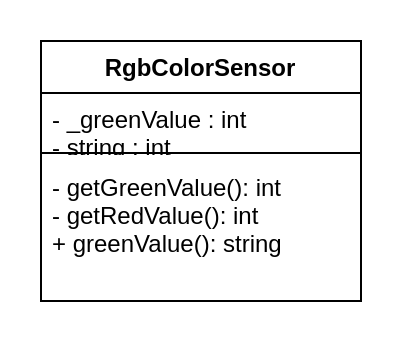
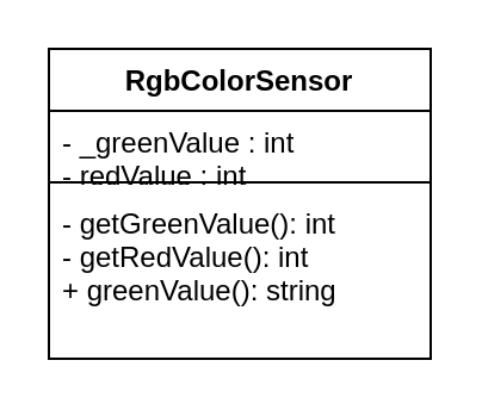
- <mxCell id="3" value="- _greenValue : int&#10;- string : int" style="text;strokeColor=none;fillColor=none;align=left;verticalAlign=top;spacingLeft=4;spacingRight=4;overflow=hidden;rotatable=0;points=[[0,0.5],[1,0.5]];portConstraint=eastwest;" vertex="1" parent="2"><mxGeometry y="26" width="160" height="26" as="geometry" /></mxCell>
+ <mxCell id="3" value="- _greenValue : int&#10;- redValue : int" style="text;strokeColor=none;fillColor=none;align=left;verticalAlign=top;spacingLeft=4;spacingRight=4;overflow=hidden;rotatable=0;points=[[0,0.5],[1,0.5]];portConstraint=eastwest;" vertex="1" parent="2"><mxGeometry y="26" width="160" height="26" as="geometry" /></mxCell>
